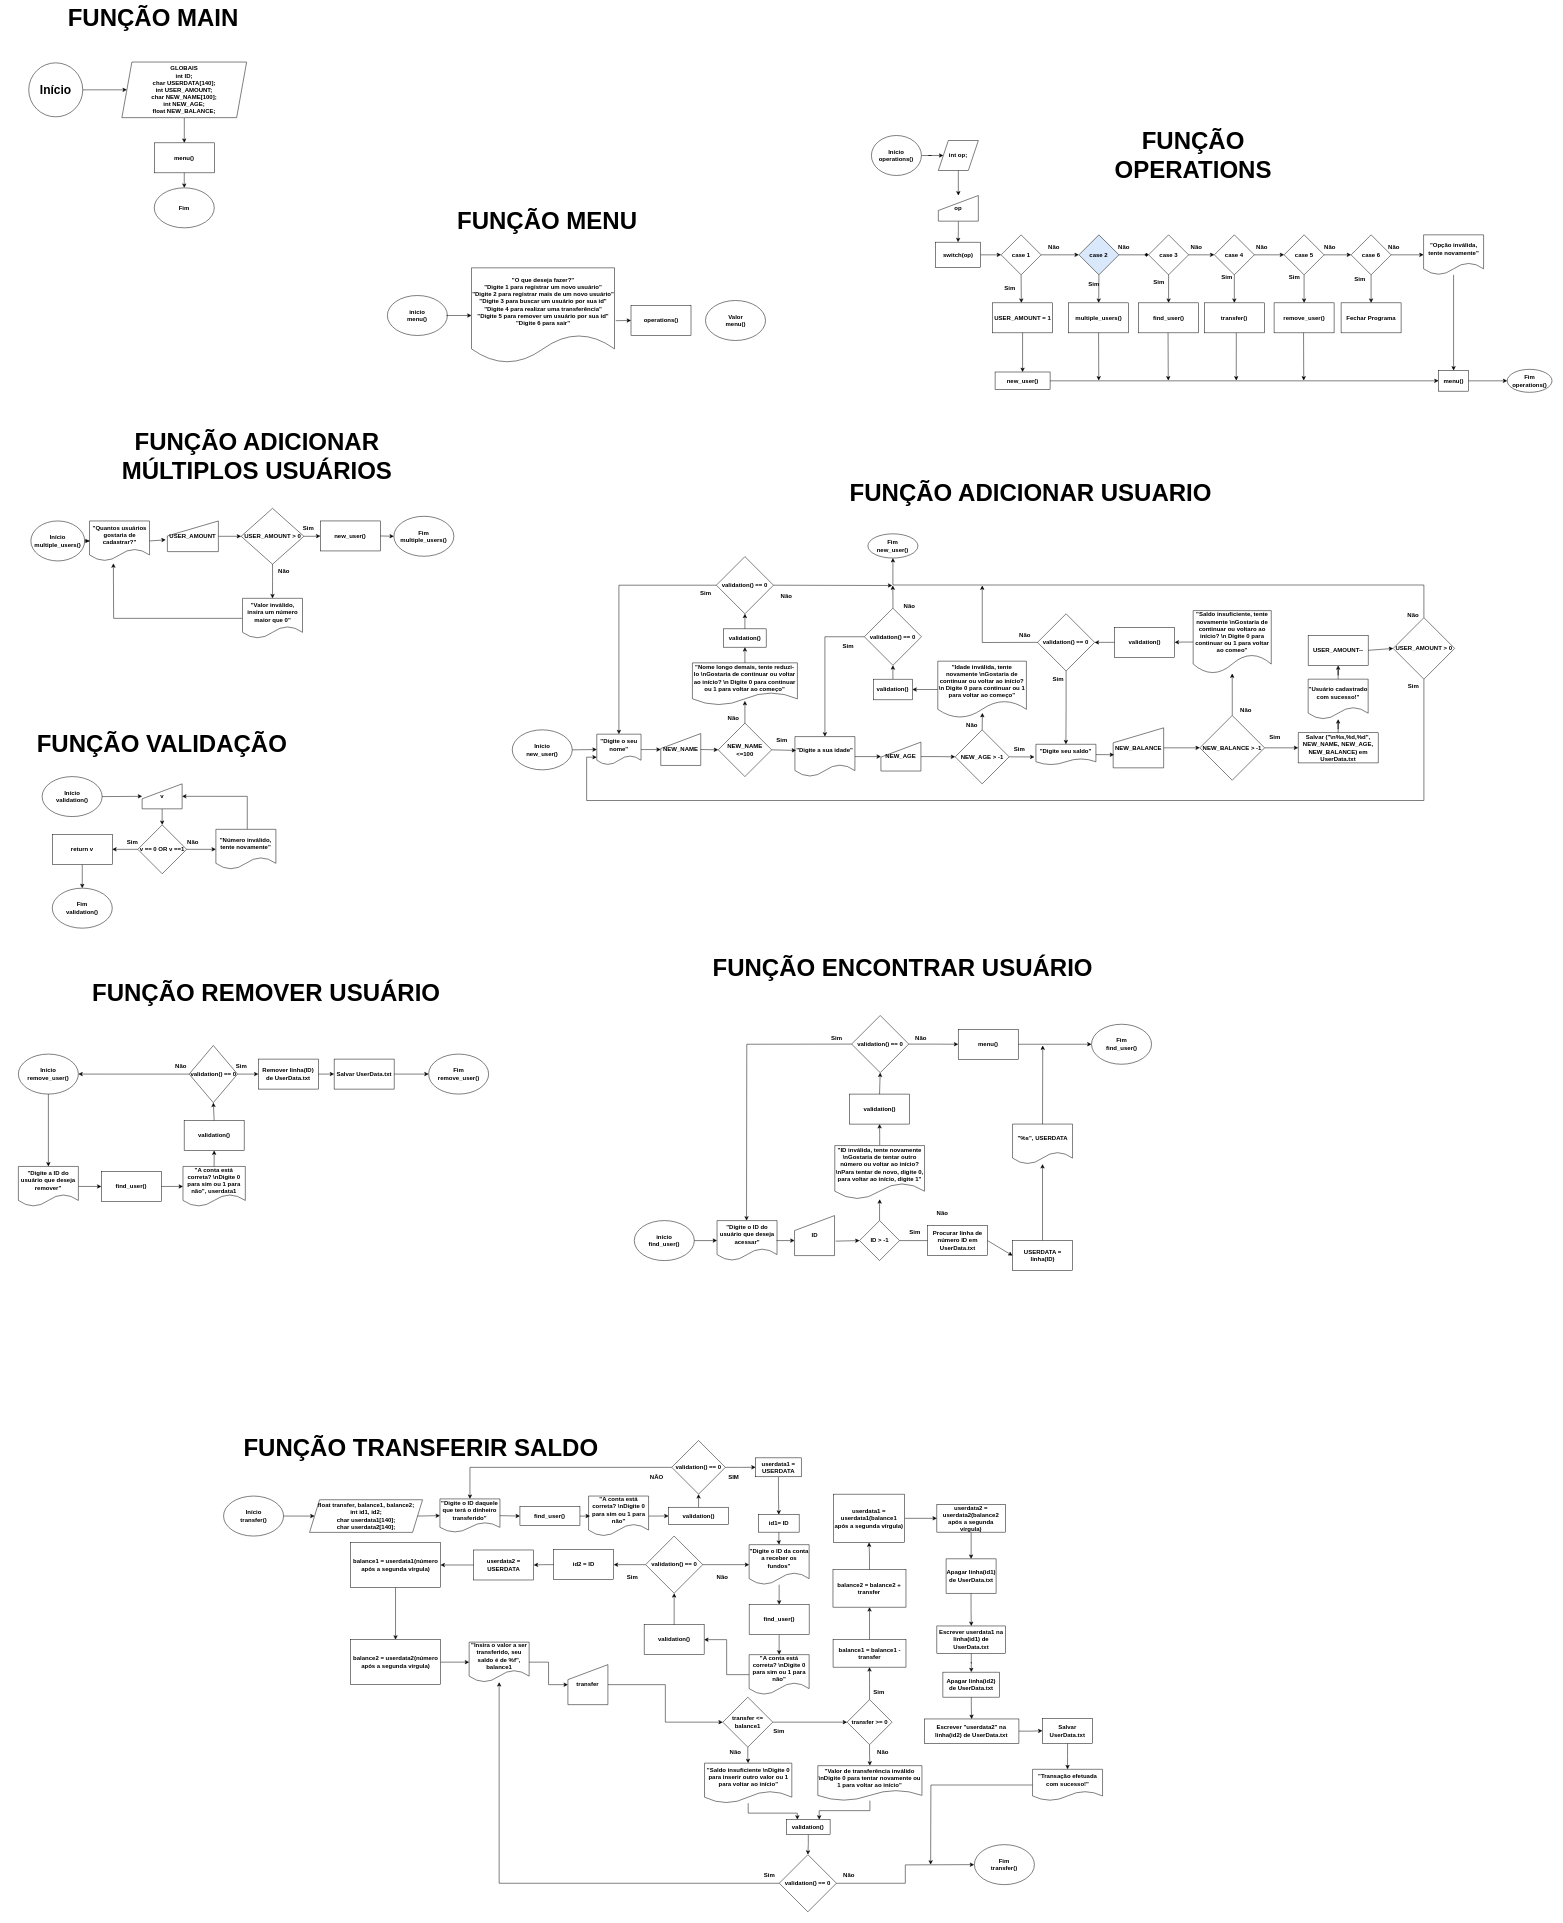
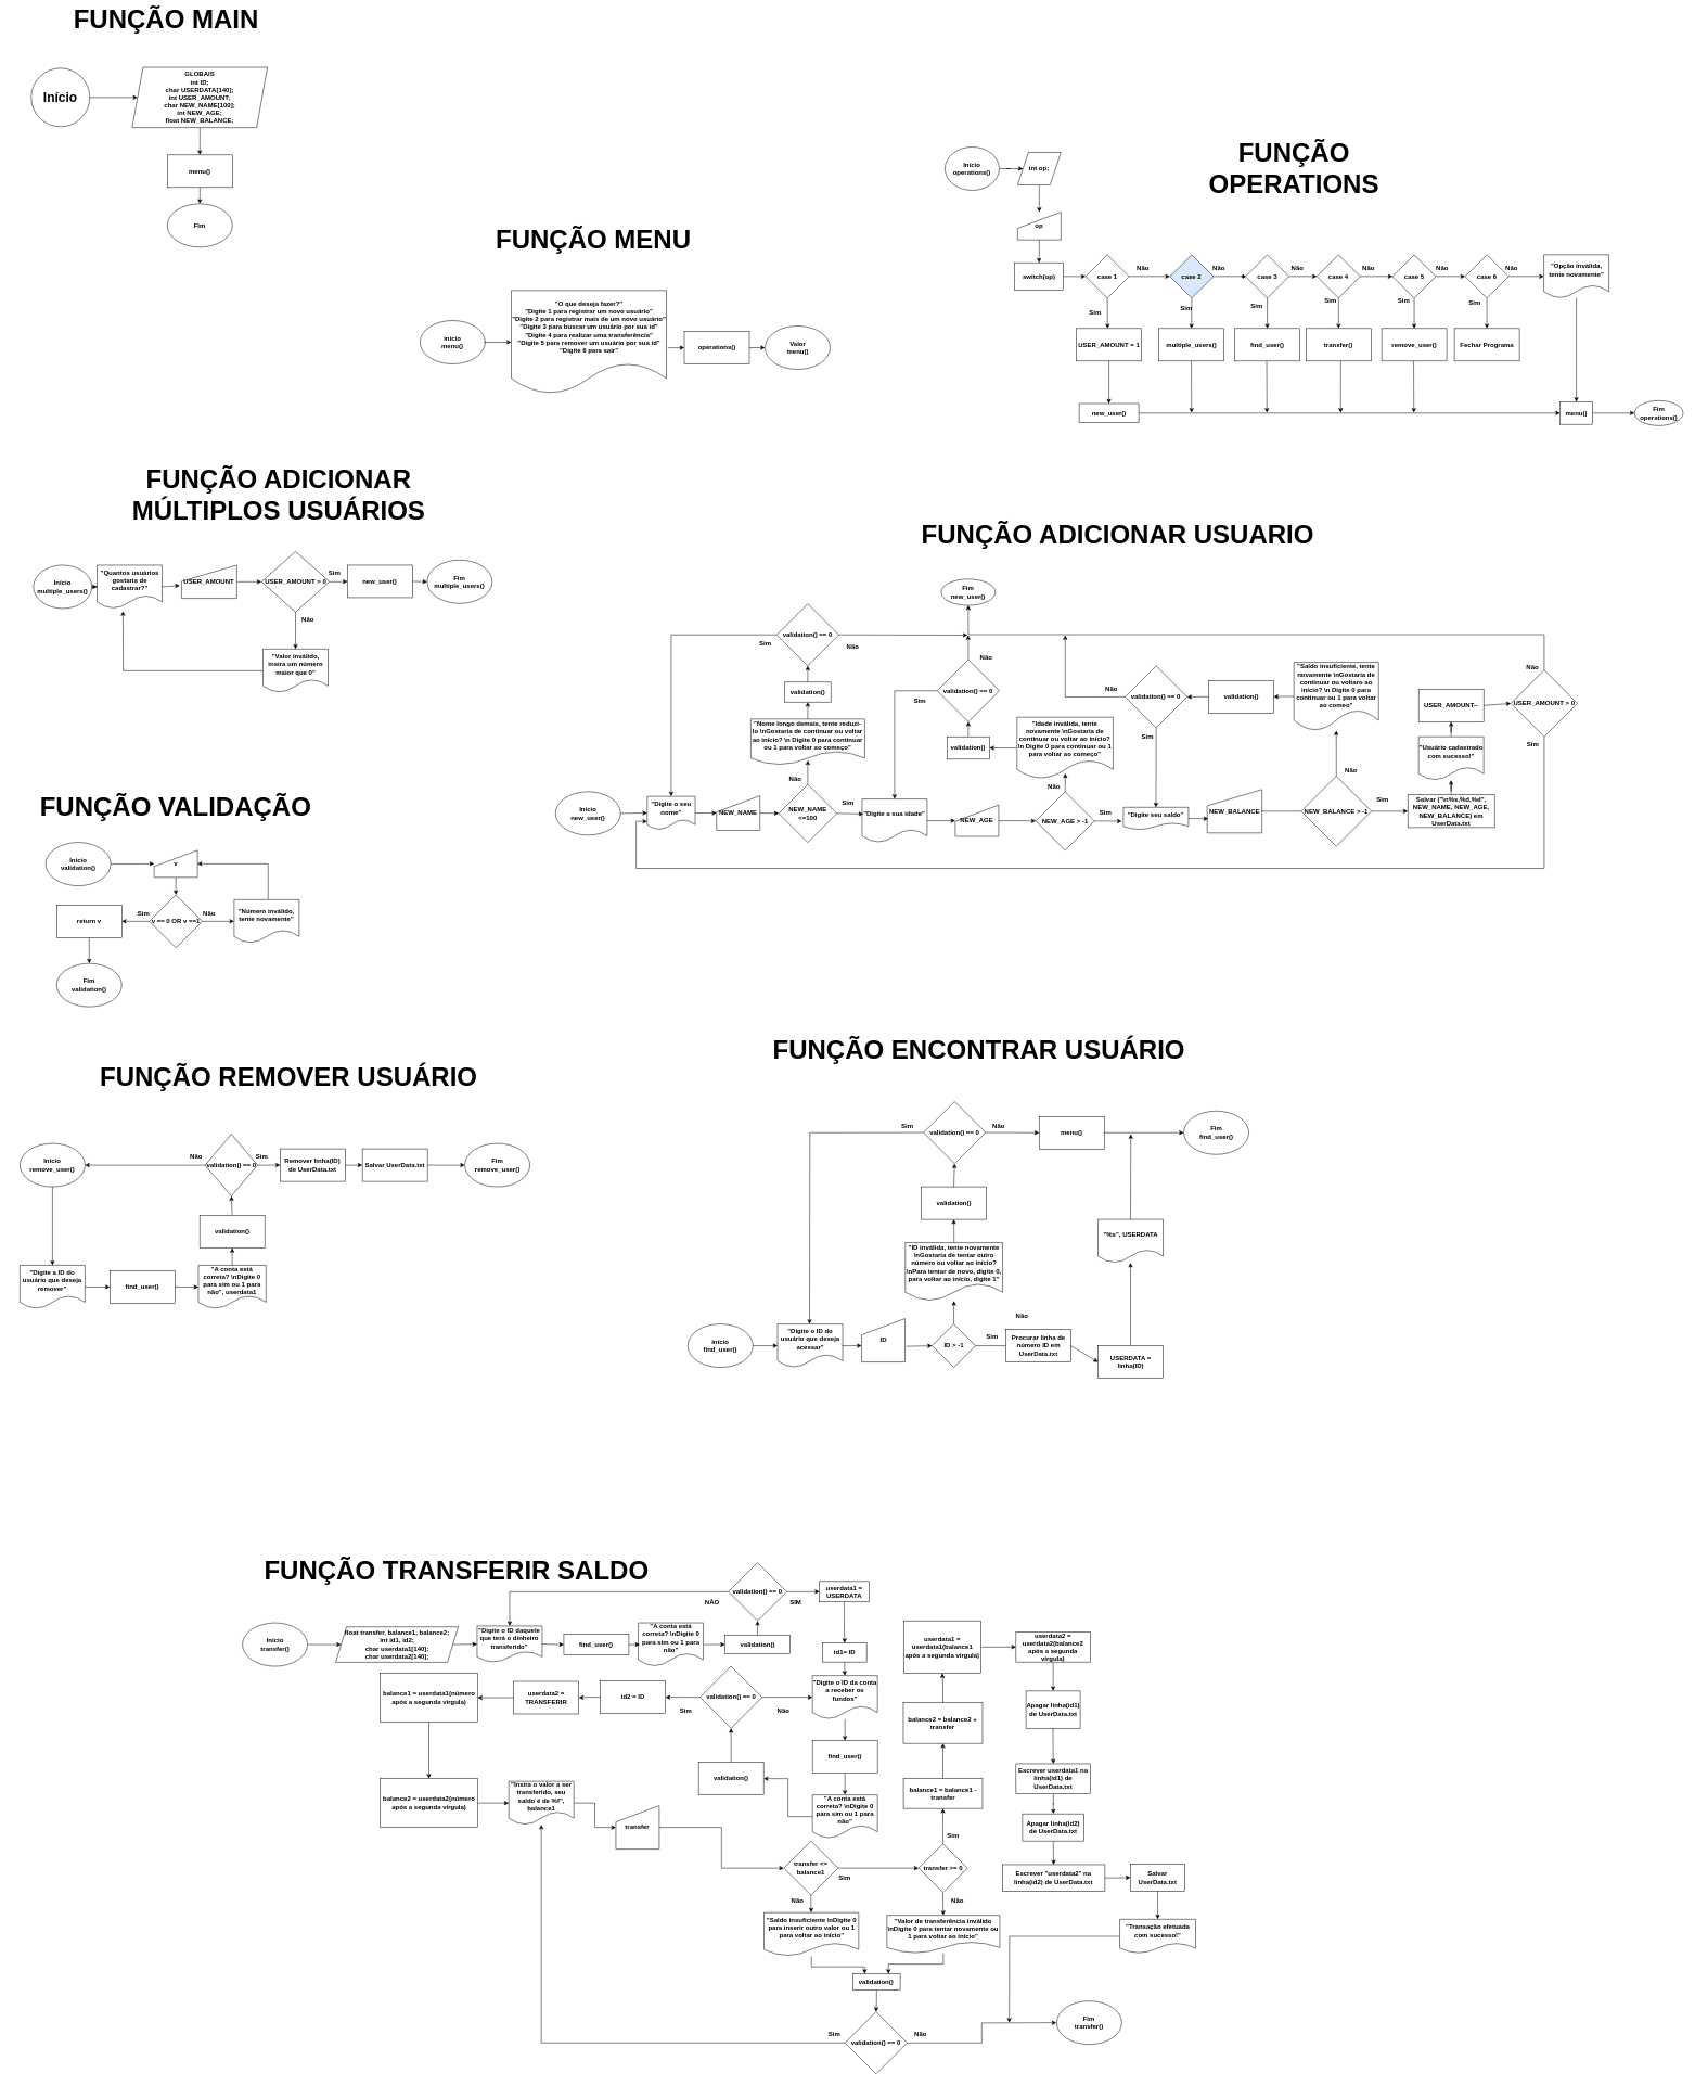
+ <mxCell id="127" value="" style="endArrow=classic;html=1;rounded=0;exitX=1;exitY=0.5;exitDx=0;exitDy=0;entryX=0;entryY=0.5;entryDx=0;entryDy=0;labelBackgroundColor=none;fontColor=default;fontStyle=1" parent="1" source="125" target="126" edge="1"><mxGeometry width="50" height="50" relative="1" as="geometry"><mxPoint x="1011" y="789.36" as="sourcePoint" /><mxPoint x="1061" y="739.36" as="targetPoint" /></mxGeometry></mxCell>
- <mxCell id="21" value="" style="endArrow=classic;html=1;rounded=0;exitX=1;exitY=0.5;exitDx=0;exitDy=0;labelBackgroundColor=none;fontColor=default;fontStyle=1" parent="1" source="17" target="40" edge="1"><mxGeometry width="50" height="50" relative="1" as="geometry"><mxPoint x="2457.33" y="1429.68" as="sourcePoint" /><mxPoint x="2457.33" y="1596.68" as="targetPoint" /></mxGeometry></mxCell>
+ <mxCell id="21" value="" style="endArrow=none;html=1;rounded=0;exitX=1;exitY=0.5;exitDx=0;exitDy=0;labelBackgroundColor=none;fontColor=default;fontStyle=1;" parent="1" source="17" target="40" edge="1"><mxGeometry width="50" height="50" relative="1" as="geometry"><mxPoint x="2457.33" y="1429.68" as="sourcePoint" /><mxPoint x="2457.33" y="1596.68" as="targetPoint" /></mxGeometry></mxCell>
- <mxCell id="265" value="userdata2 = USERDATA" style="rounded=0;whiteSpace=wrap;html=1;labelBackgroundColor=none;fontStyle=1" parent="1" vertex="1"><mxGeometry x="946.97" y="3098.97" width="120" height="60" as="geometry" /></mxCell>
+ <mxCell id="265" value="userdata2 = TRANSFERIR" style="rounded=0;whiteSpace=wrap;html=1;labelBackgroundColor=none;fontStyle=1" parent="1" vertex="1"><mxGeometry x="946.97" y="3098.97" width="120" height="60" as="geometry" /></mxCell>
